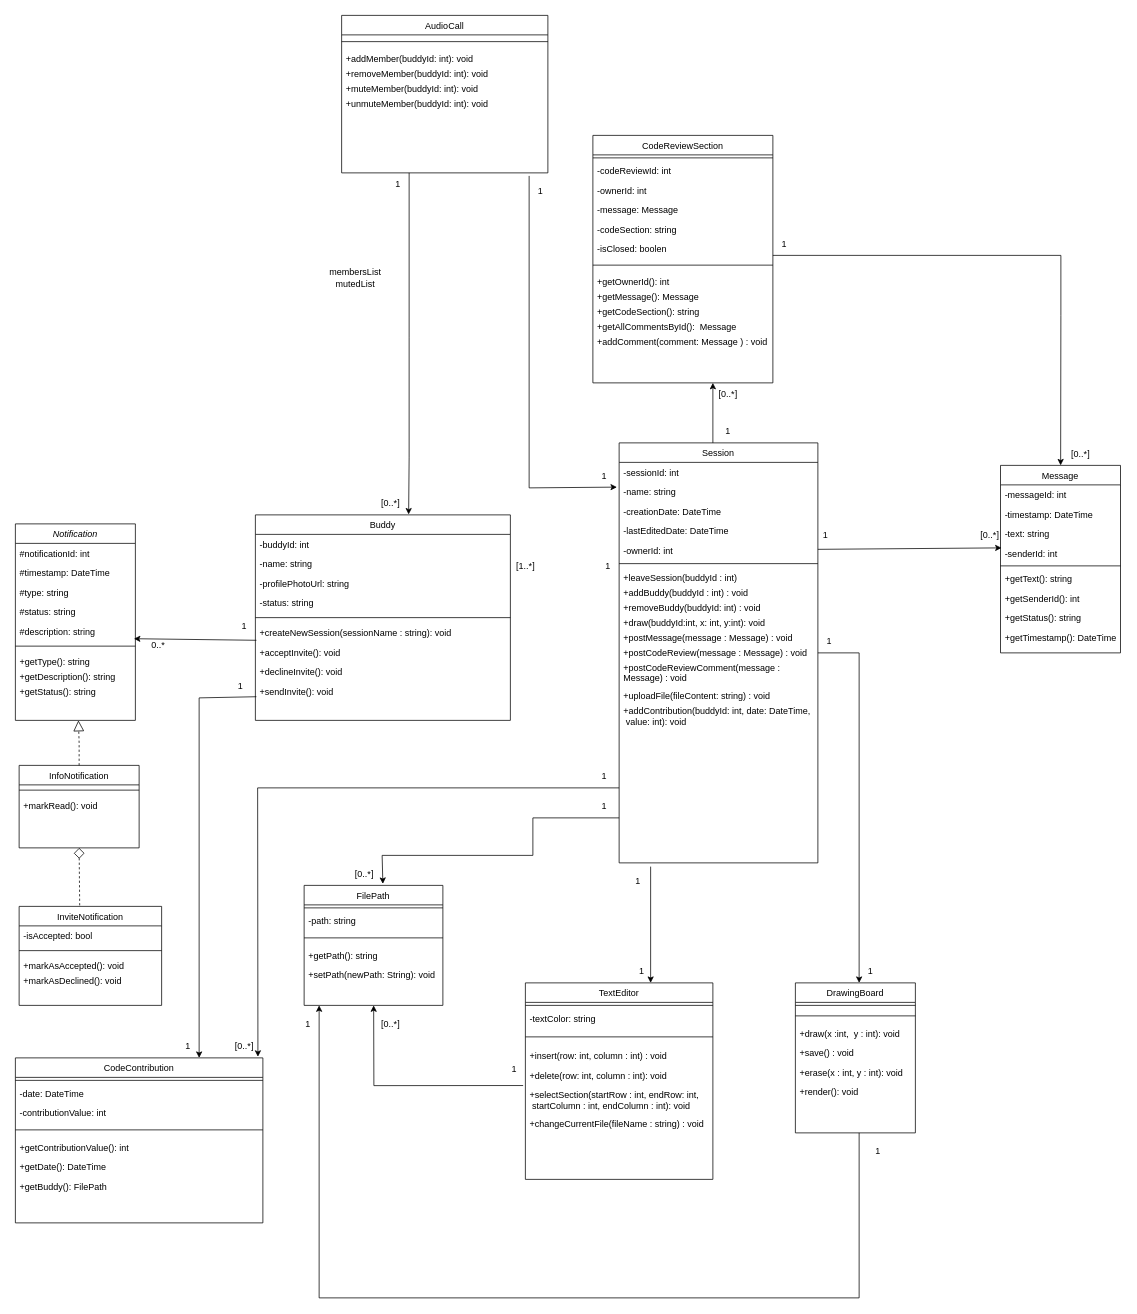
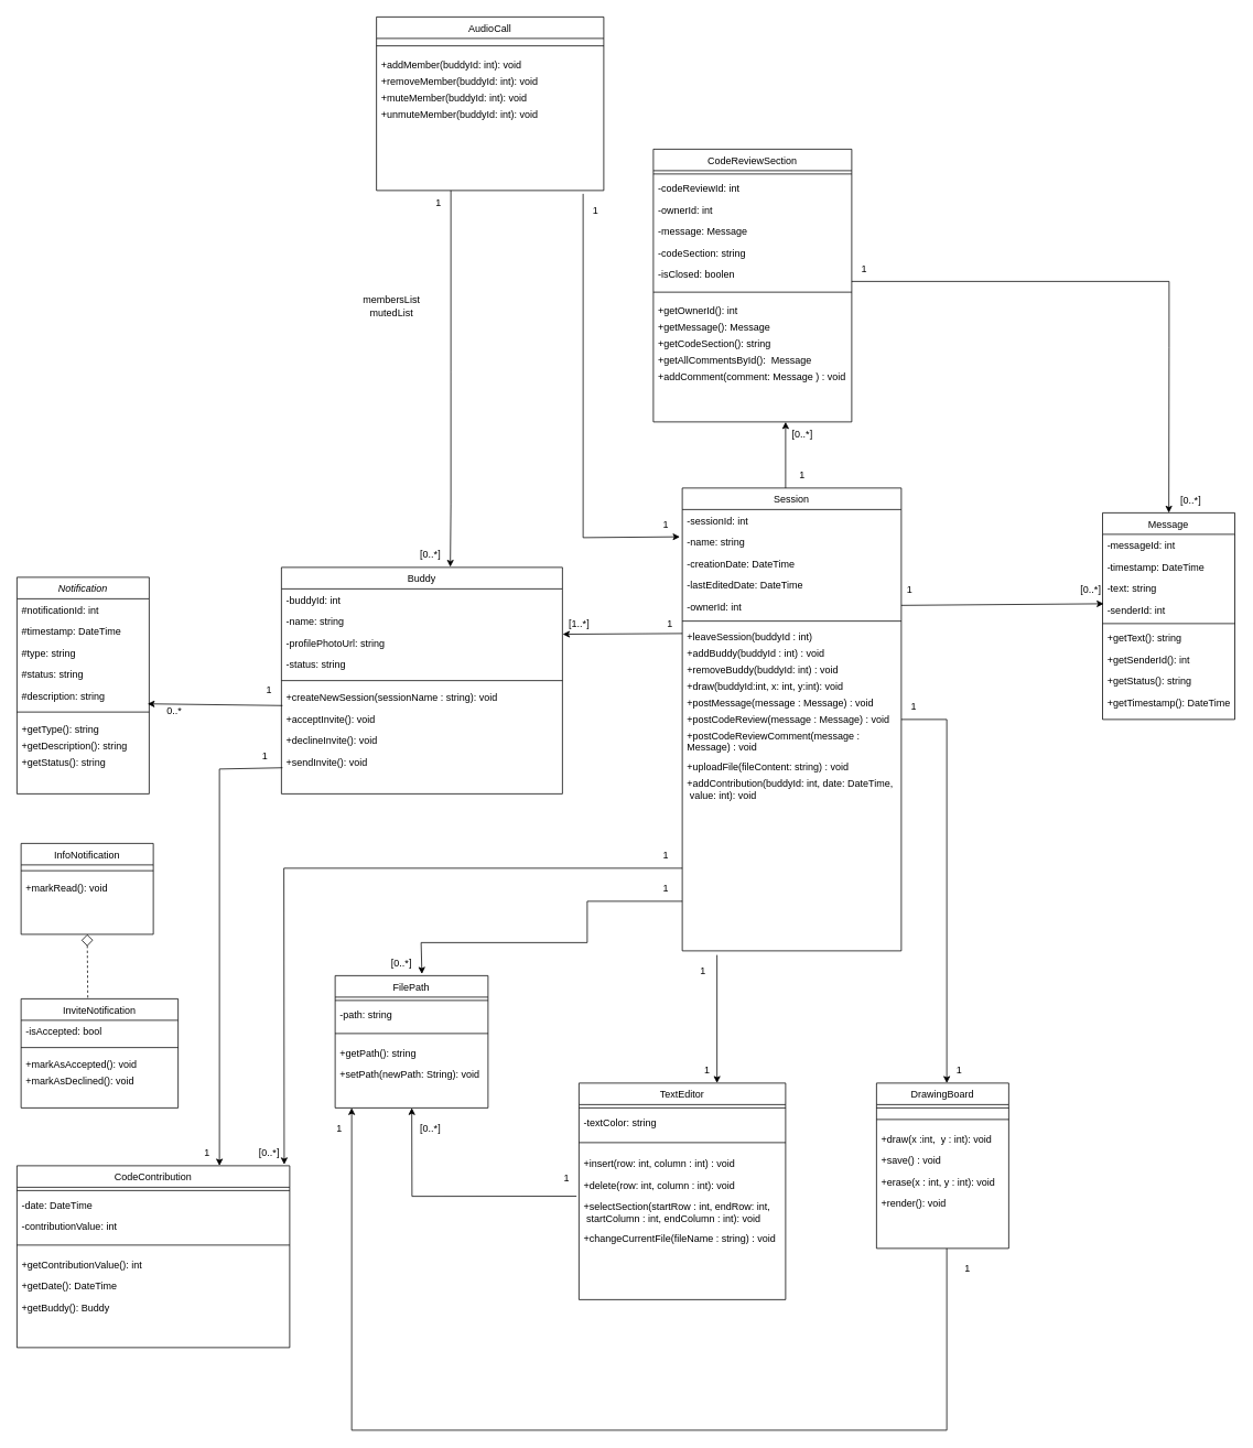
+ <mxCell id="83" value="" style="endArrow=classic;html=1;rounded=0;exitX=0;exitY=0.5;exitDx=0;exitDy=0;entryX=1.001;entryY=0.111;entryDx=0;entryDy=0;entryPerimeter=0;" edge="1" parent="1" source="39" target="5"><mxGeometry width="50" height="50" relative="1" as="geometry"><mxPoint x="826.53" y="751.16" as="sourcePoint" /><mxPoint x="685" y="766" as="targetPoint" /><Array as="points" /></mxGeometry></mxCell>
- <mxCell id="109" value="" style="endArrow=block;dashed=1;endFill=0;endSize=12;html=1;rounded=0;exitX=0.5;exitY=0;exitDx=0;exitDy=0;" edge="1" parent="1" source="104" target="12"><mxGeometry width="160" relative="1" as="geometry"><mxPoint x="230" y="1050" as="sourcePoint" /><mxPoint x="70" y="960" as="targetPoint" /><Array as="points"><mxPoint x="105" y="990" /></Array></mxGeometry></mxCell>
- <mxCell id="129" value="+getBuddy(): FilePath" style="text;align=left;verticalAlign=top;spacingLeft=4;spacingRight=4;overflow=hidden;rotatable=0;points=[[0,0.5],[1,0.5]];portConstraint=eastwest;" vertex="1" parent="122"><mxGeometry y="158" width="330" height="26" as="geometry" /></mxCell>
+ <mxCell id="129" value="+getBuddy(): Buddy" style="text;align=left;verticalAlign=top;spacingLeft=4;spacingRight=4;overflow=hidden;rotatable=0;points=[[0,0.5],[1,0.5]];portConstraint=eastwest;" vertex="1" parent="122"><mxGeometry y="158" width="330" height="26" as="geometry" /></mxCell>
